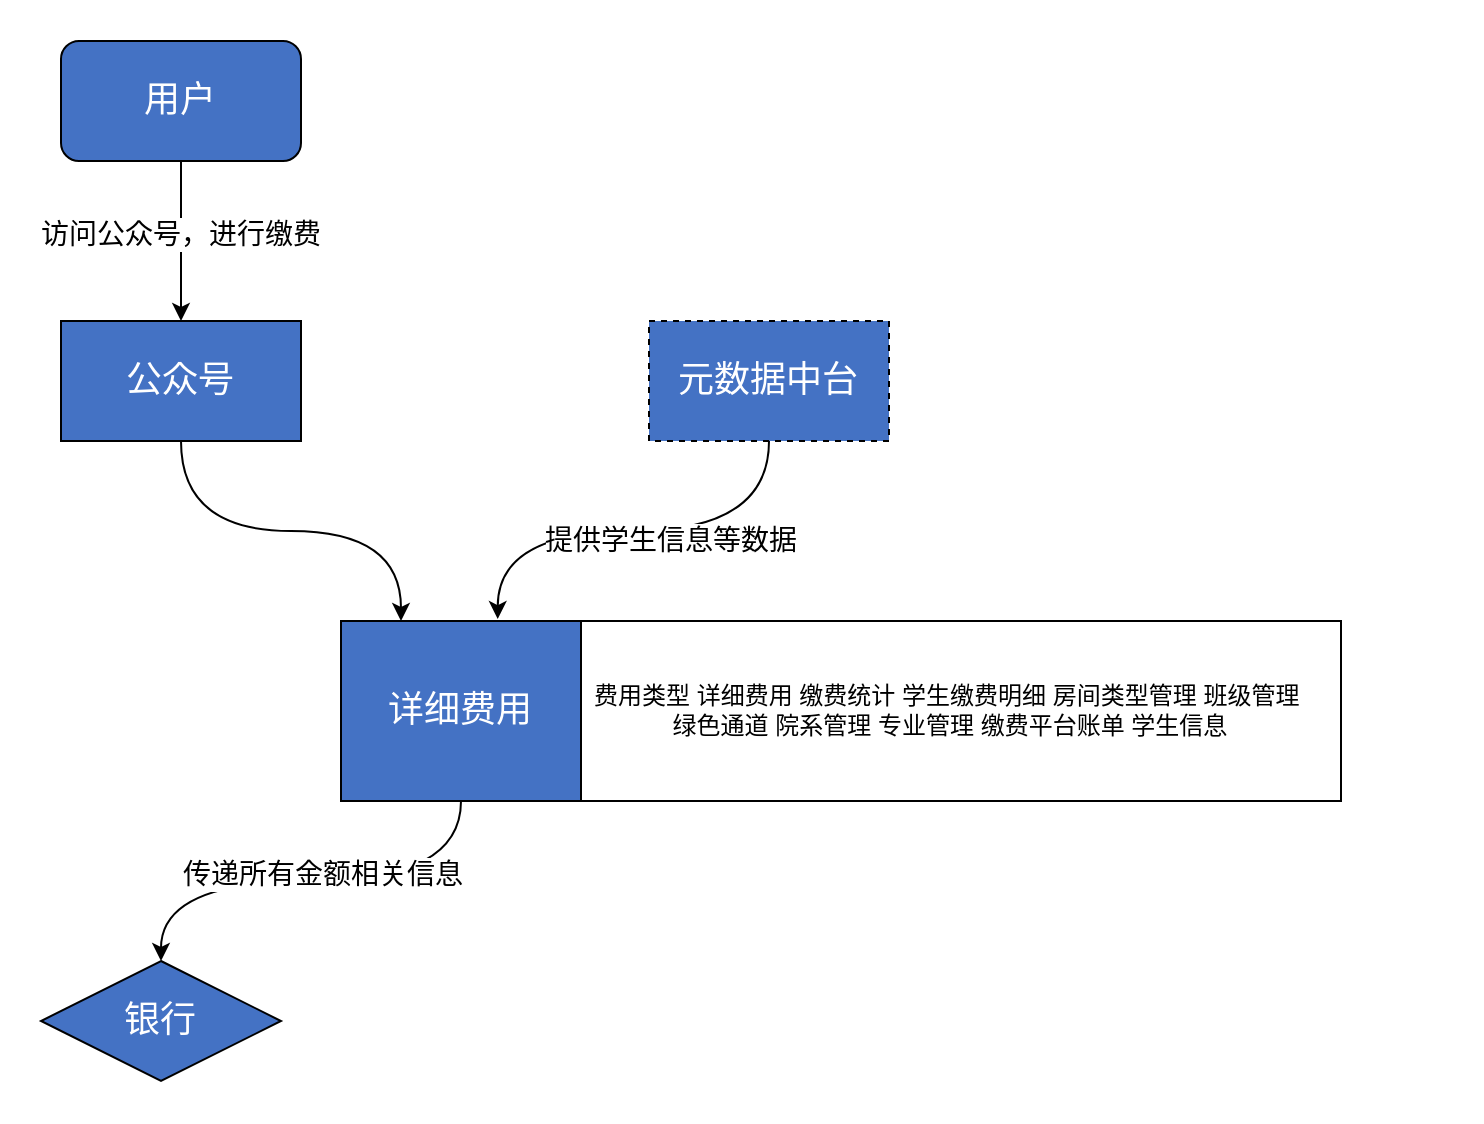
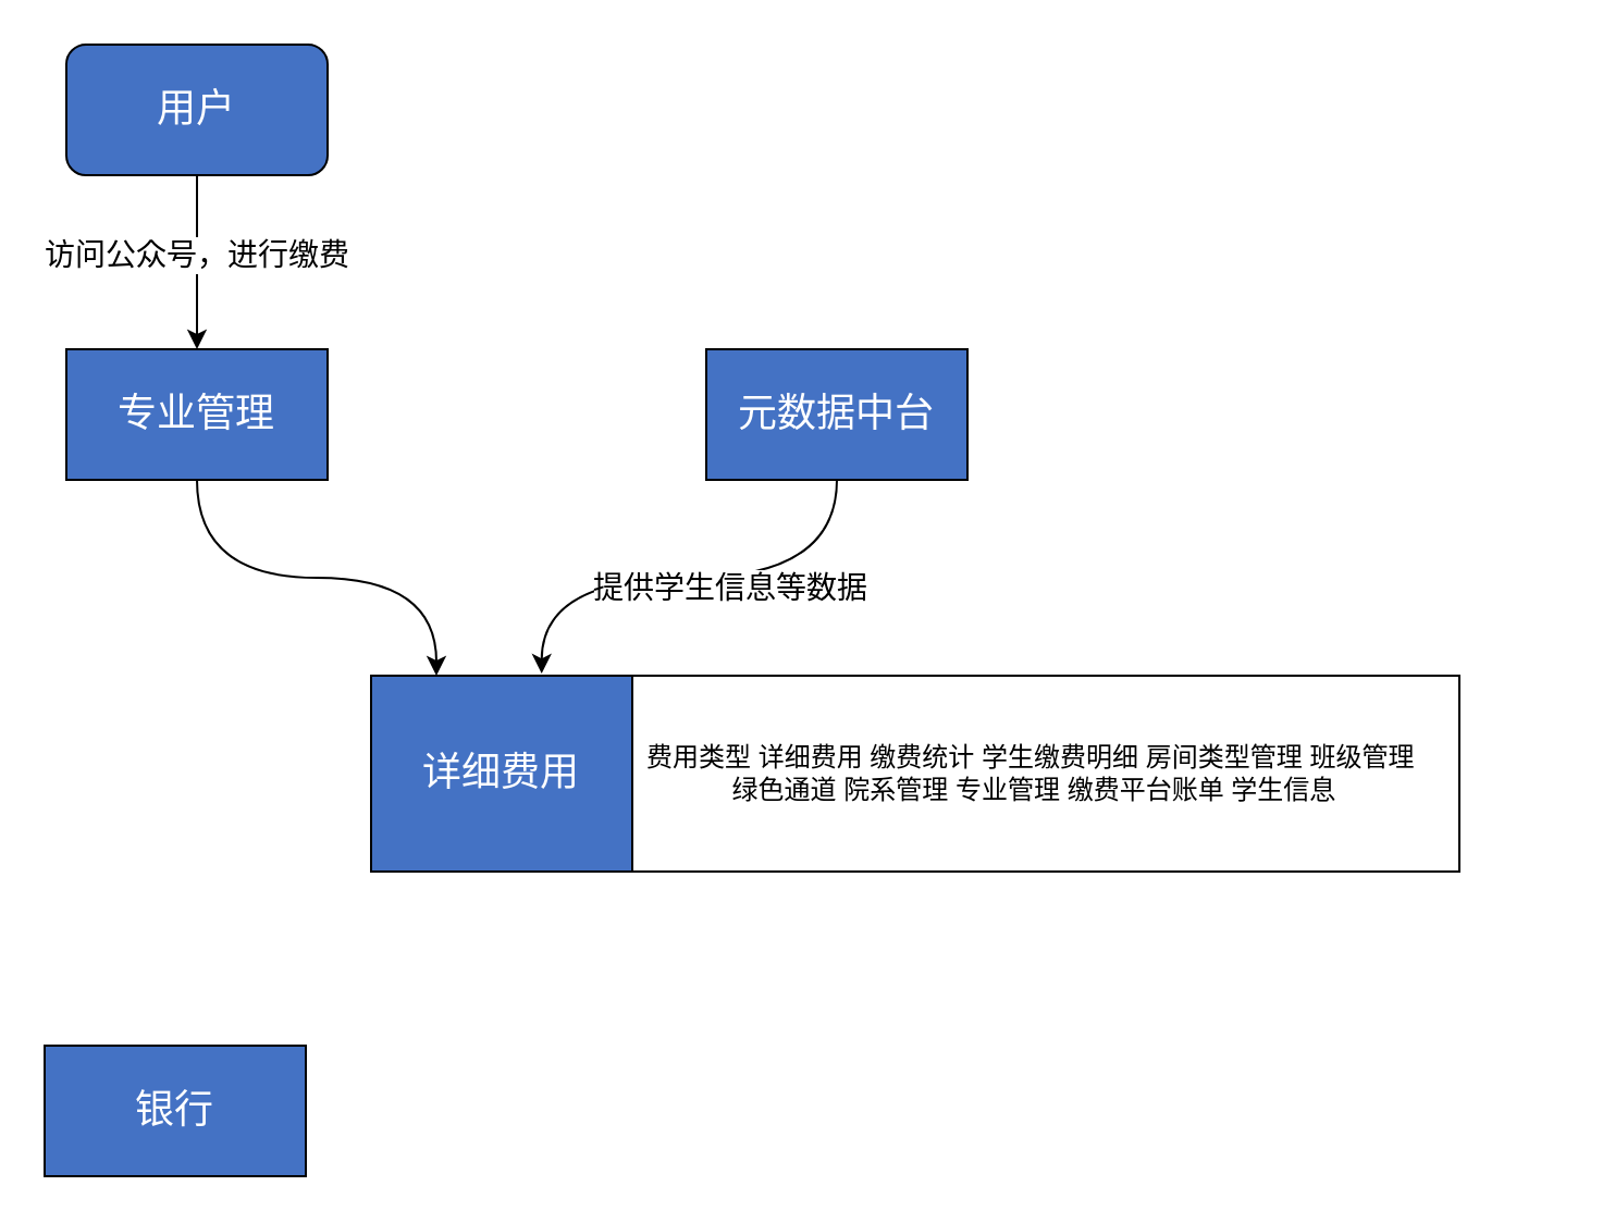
- <mxCell id="6" value="&lt;font color=&quot;#ffffff&quot;&gt;&lt;span style=&quot;font-size: 18px;&quot;&gt;公众号&lt;/span&gt;&lt;/font&gt;" style="rounded=0;whiteSpace=wrap;html=1;fillColor=#4472C4;" vertex="1" parent="1"><mxGeometry x="30" y="160" width="120" height="60" as="geometry" /></mxCell>
+ <mxCell id="6" value="&lt;font color=&quot;#ffffff&quot;&gt;&lt;span style=&quot;font-size: 18px;&quot;&gt;专业管理&lt;/span&gt;&lt;/font&gt;" style="rounded=0;whiteSpace=wrap;html=1;fillColor=#4472C4;" vertex="1" parent="1"><mxGeometry x="30" y="160" width="120" height="60" as="geometry" /></mxCell>
- <mxCell id="7" value="&lt;font color=&quot;#ffffff&quot;&gt;&lt;span style=&quot;font-size: 18px;&quot;&gt;元数据中台&lt;/span&gt;&lt;/font&gt;" style="rounded=0;whiteSpace=wrap;html=1;fillColor=#4472C4;dashed=1;" vertex="1" parent="1"><mxGeometry x="324" y="160" width="120" height="60" as="geometry" /></mxCell>
+ <mxCell id="7" value="&lt;font color=&quot;#ffffff&quot;&gt;&lt;span style=&quot;font-size: 18px;&quot;&gt;元数据中台&lt;/span&gt;&lt;/font&gt;" style="rounded=0;whiteSpace=wrap;html=1;fillColor=#4472C4;" vertex="1" parent="1"><mxGeometry x="324" y="160" width="120" height="60" as="geometry" /></mxCell>
- <mxCell id="8" style="edgeStyle=orthogonalEdgeStyle;rounded=0;orthogonalLoop=1;jettySize=auto;html=1;exitX=0.5;exitY=1;exitDx=0;exitDy=0;entryX=0.5;entryY=0;entryDx=0;entryDy=0;curved=1;" edge="1" parent="1" source="10" target="11"><mxGeometry relative="1" as="geometry" /></mxCell>
- <mxCell id="9" value="&lt;font style=&quot;font-size: 14px;&quot;&gt;传递所有金额相关信息&lt;/font&gt;" style="edgeLabel;html=1;align=center;verticalAlign=middle;resizable=0;points=[];" vertex="1" connectable="0" parent="8"><mxGeometry x="-0.045" y="-4" relative="1" as="geometry"><mxPoint as="offset" /></mxGeometry></mxCell>
- <mxCell id="11" value="&lt;font color=&quot;#ffffff&quot;&gt;&lt;span style=&quot;font-size: 18px;&quot;&gt;银行&lt;/span&gt;&lt;/font&gt;" style="rhombus;whiteSpace=wrap;html=1;fillColor=#4472C4;" vertex="1" parent="1"><mxGeometry x="20" y="480" width="120" height="60" as="geometry" /></mxCell>
+ <mxCell id="11" value="&lt;font color=&quot;#ffffff&quot;&gt;&lt;span style=&quot;font-size: 18px;&quot;&gt;银行&lt;/span&gt;&lt;/font&gt;" style="rounded=0;whiteSpace=wrap;html=1;fillColor=#4472C4;" vertex="1" parent="1"><mxGeometry x="20" y="480" width="120" height="60" as="geometry" /></mxCell>
